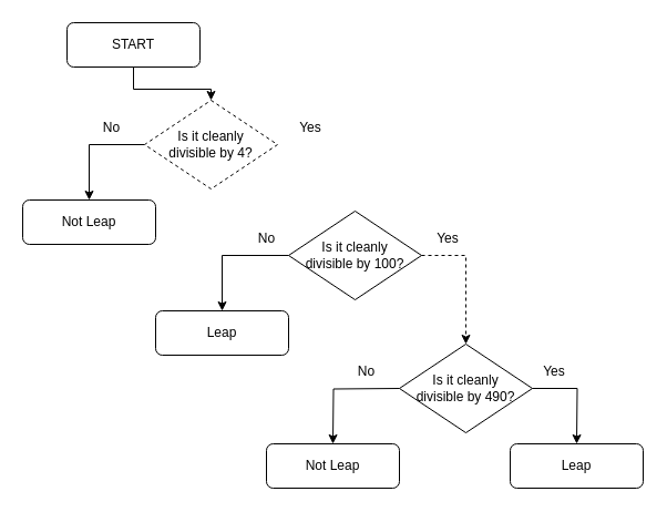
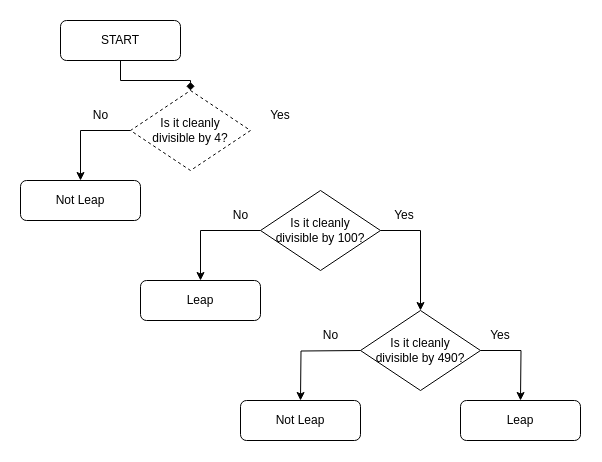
- <mxCell id="2" style="edgeStyle=orthogonalEdgeStyle;rounded=0;orthogonalLoop=1;jettySize=auto;html=1;exitX=0.5;exitY=1;exitDx=0;exitDy=0;entryX=0.5;entryY=0;entryDx=0;entryDy=0;" edge="1" parent="1" source="3" target="5"><mxGeometry relative="1" as="geometry" /></mxCell>
+ <mxCell id="2" style="edgeStyle=orthogonalEdgeStyle;rounded=0;orthogonalLoop=1;jettySize=auto;html=1;exitX=0.5;exitY=1;exitDx=0;exitDy=0;entryX=0.5;entryY=0;entryDx=0;entryDy=0;endArrow=diamond;" edge="1" parent="1" source="3" target="5"><mxGeometry relative="1" as="geometry" /></mxCell>
- <mxCell id="14" style="edgeStyle=orthogonalEdgeStyle;rounded=0;orthogonalLoop=1;jettySize=auto;html=1;exitX=1;exitY=0.5;exitDx=0;exitDy=0;entryX=0.5;entryY=0;entryDx=0;entryDy=0;dashed=1;" edge="1" parent="1" source="12" target="15"><mxGeometry relative="1" as="geometry"><mxPoint x="380" y="230" as="sourcePoint" /><mxPoint x="450" y="320" as="targetPoint" /></mxGeometry></mxCell>
+ <mxCell id="14" style="edgeStyle=orthogonalEdgeStyle;rounded=0;orthogonalLoop=1;jettySize=auto;html=1;exitX=1;exitY=0.5;exitDx=0;exitDy=0;entryX=0.5;entryY=0;entryDx=0;entryDy=0;" edge="1" parent="1" source="12" target="15"><mxGeometry relative="1" as="geometry"><mxPoint x="380" y="230" as="sourcePoint" /><mxPoint x="450" y="320" as="targetPoint" /></mxGeometry></mxCell>
